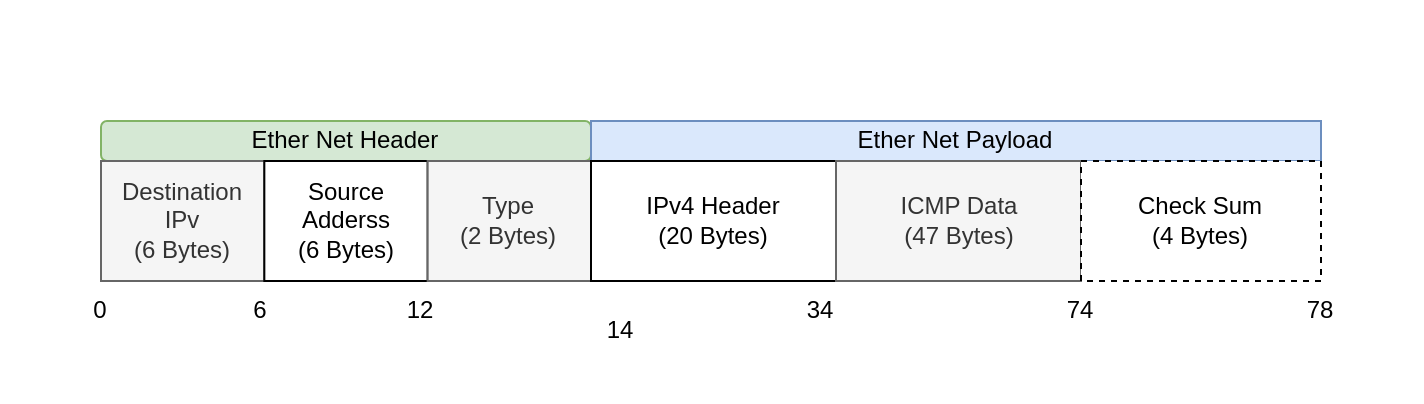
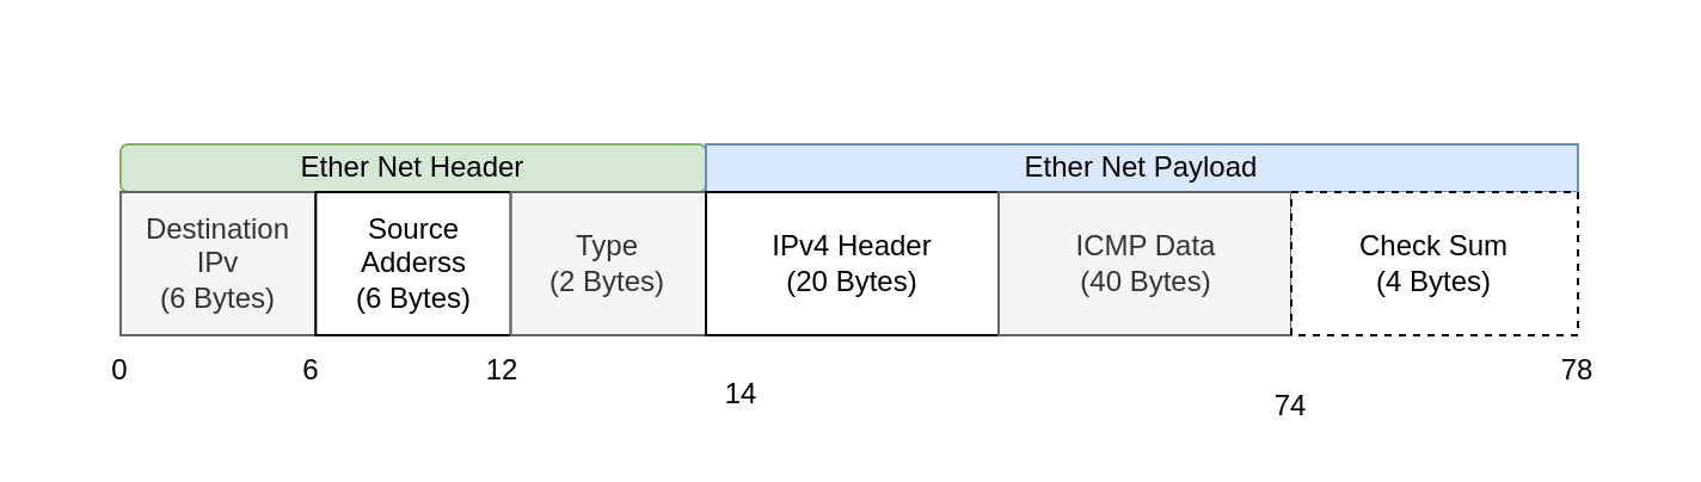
- <mxCell id="9" value="ICMP Data&lt;br&gt;(47 Bytes)" style="rounded=0;whiteSpace=wrap;html=1;fillColor=#f5f5f5;strokeColor=#666666;fontColor=#333333;" parent="2" vertex="1"><mxGeometry x="367.5" y="60" width="122.5" height="60" as="geometry" /></mxCell>
+ <mxCell id="9" value="ICMP Data&lt;br&gt;(40 Bytes)" style="rounded=0;whiteSpace=wrap;html=1;fillColor=#f5f5f5;strokeColor=#666666;fontColor=#333333;" parent="2" vertex="1"><mxGeometry x="367.5" y="60" width="122.5" height="60" as="geometry" /></mxCell>
- <mxCell id="15" value="34" style="text;html=1;strokeColor=none;fillColor=none;align=center;verticalAlign=middle;whiteSpace=wrap;rounded=0;dashed=1;" parent="1" vertex="1"><mxGeometry x="380" y="140" width="60" height="30" as="geometry" /></mxCell>
- <mxCell id="16" value="74" style="text;html=1;strokeColor=none;fillColor=none;align=center;verticalAlign=middle;whiteSpace=wrap;rounded=0;dashed=1;" parent="1" vertex="1"><mxGeometry x="510" y="140" width="60" height="30" as="geometry" /></mxCell>
+ <mxCell id="16" value="74" style="text;html=1;strokeColor=none;fillColor=none;align=center;verticalAlign=middle;whiteSpace=wrap;rounded=0;dashed=1;" parent="1" vertex="1"><mxGeometry x="510" y="155" width="60" height="30" as="geometry" /></mxCell>
